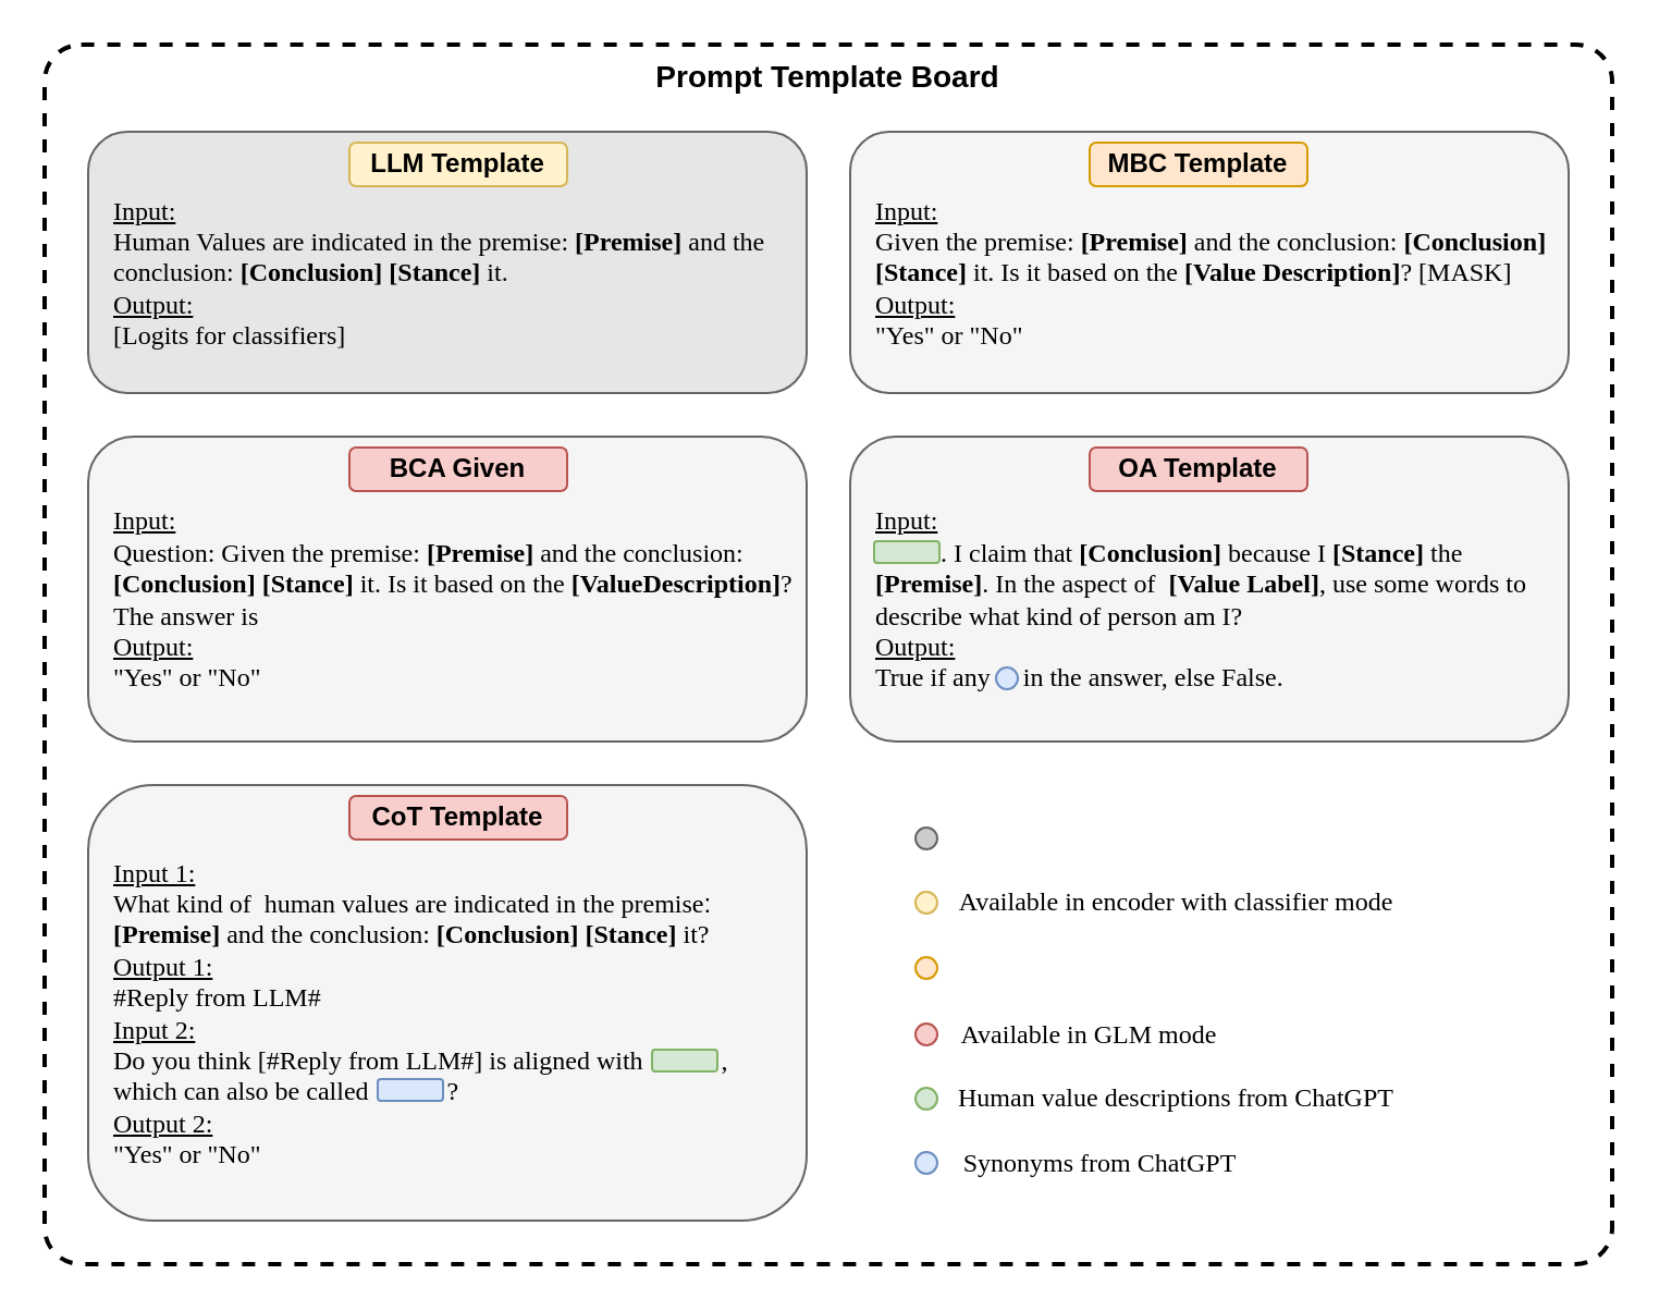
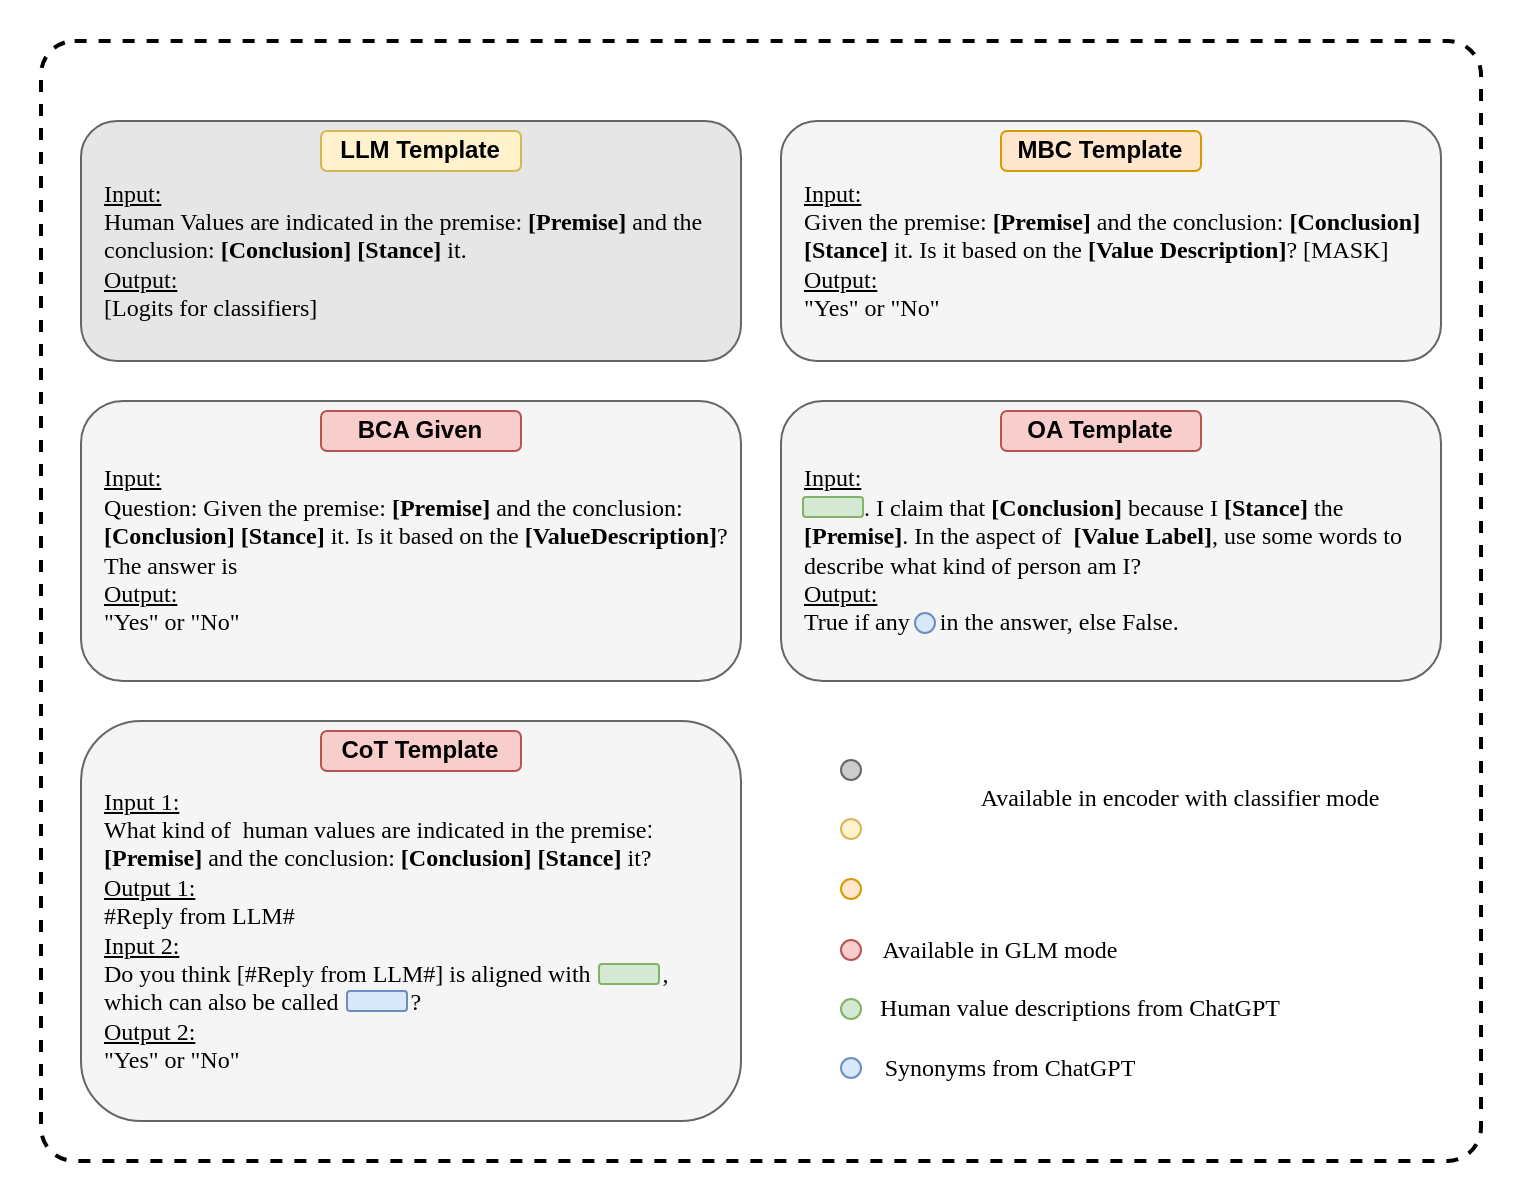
- <mxCell id="4" value="&lt;b&gt;&lt;font style=&quot;font-size: 14px;&quot;&gt;Prompt Template Board&lt;/font&gt;&lt;/b&gt;" style="text;html=1;strokeColor=none;fillColor=none;align=center;verticalAlign=middle;whiteSpace=wrap;rounded=0;" parent="1" vertex="1"><mxGeometry x="300" y="20" width="160" height="30" as="geometry" /></mxCell>
- <mxCell id="11" value="&lt;font face=&quot;Times New Roman&quot;&gt;Available in encoder with classifier mode&lt;/font&gt;" style="text;html=1;strokeColor=none;fillColor=none;align=center;verticalAlign=middle;whiteSpace=wrap;rounded=0;" parent="1" vertex="1"><mxGeometry x="430" y="399" width="220" height="30" as="geometry" /></mxCell>
+ <mxCell id="11" value="&lt;font face=&quot;Times New Roman&quot;&gt;Available in encoder with classifier mode&lt;/font&gt;" style="text;html=1;strokeColor=none;fillColor=none;align=center;verticalAlign=middle;whiteSpace=wrap;rounded=0;" parent="1" vertex="1"><mxGeometry x="480" y="384" width="220" height="30" as="geometry" /></mxCell>
